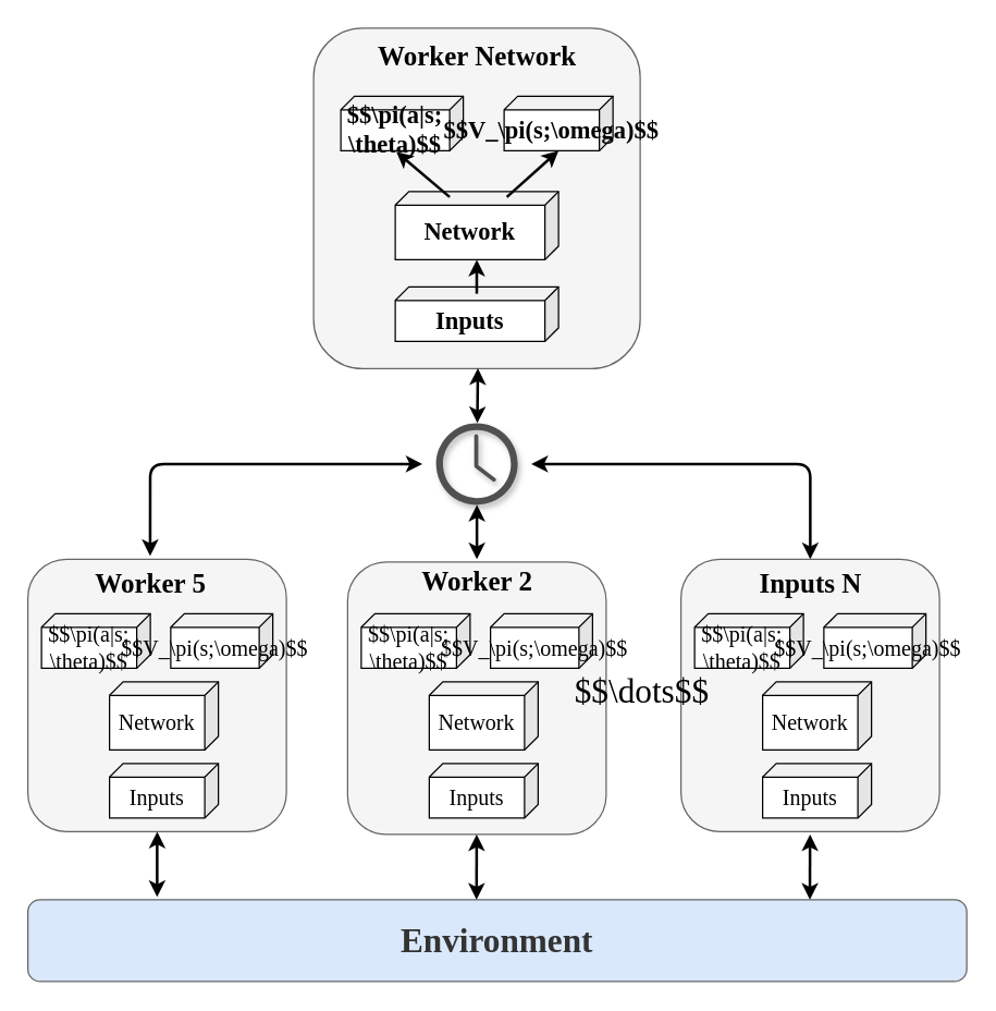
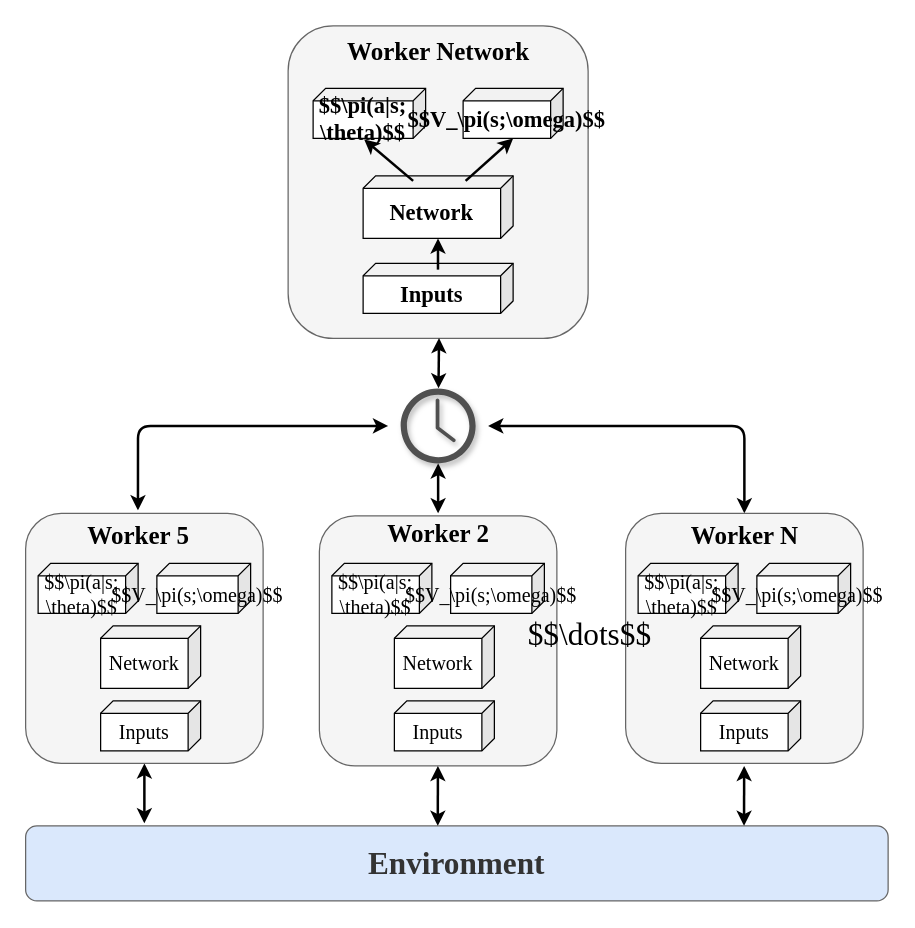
- <mxCell id="35" value="Inputs N" style="text;html=1;align=center;verticalAlign=middle;resizable=0;points=[];autosize=1;strokeColor=none;fillColor=none;fontSize=20;fontFamily=Times New Roman;fontStyle=1" vertex="1" parent="1"><mxGeometry x="545" y="412" width="100" height="30" as="geometry" /></mxCell>
+ <mxCell id="35" value="Worker N" style="text;html=1;align=center;verticalAlign=middle;resizable=0;points=[];autosize=1;strokeColor=none;fillColor=none;fontSize=20;fontFamily=Times New Roman;fontStyle=1" vertex="1" parent="1"><mxGeometry x="545" y="412" width="100" height="30" as="geometry" /></mxCell>
